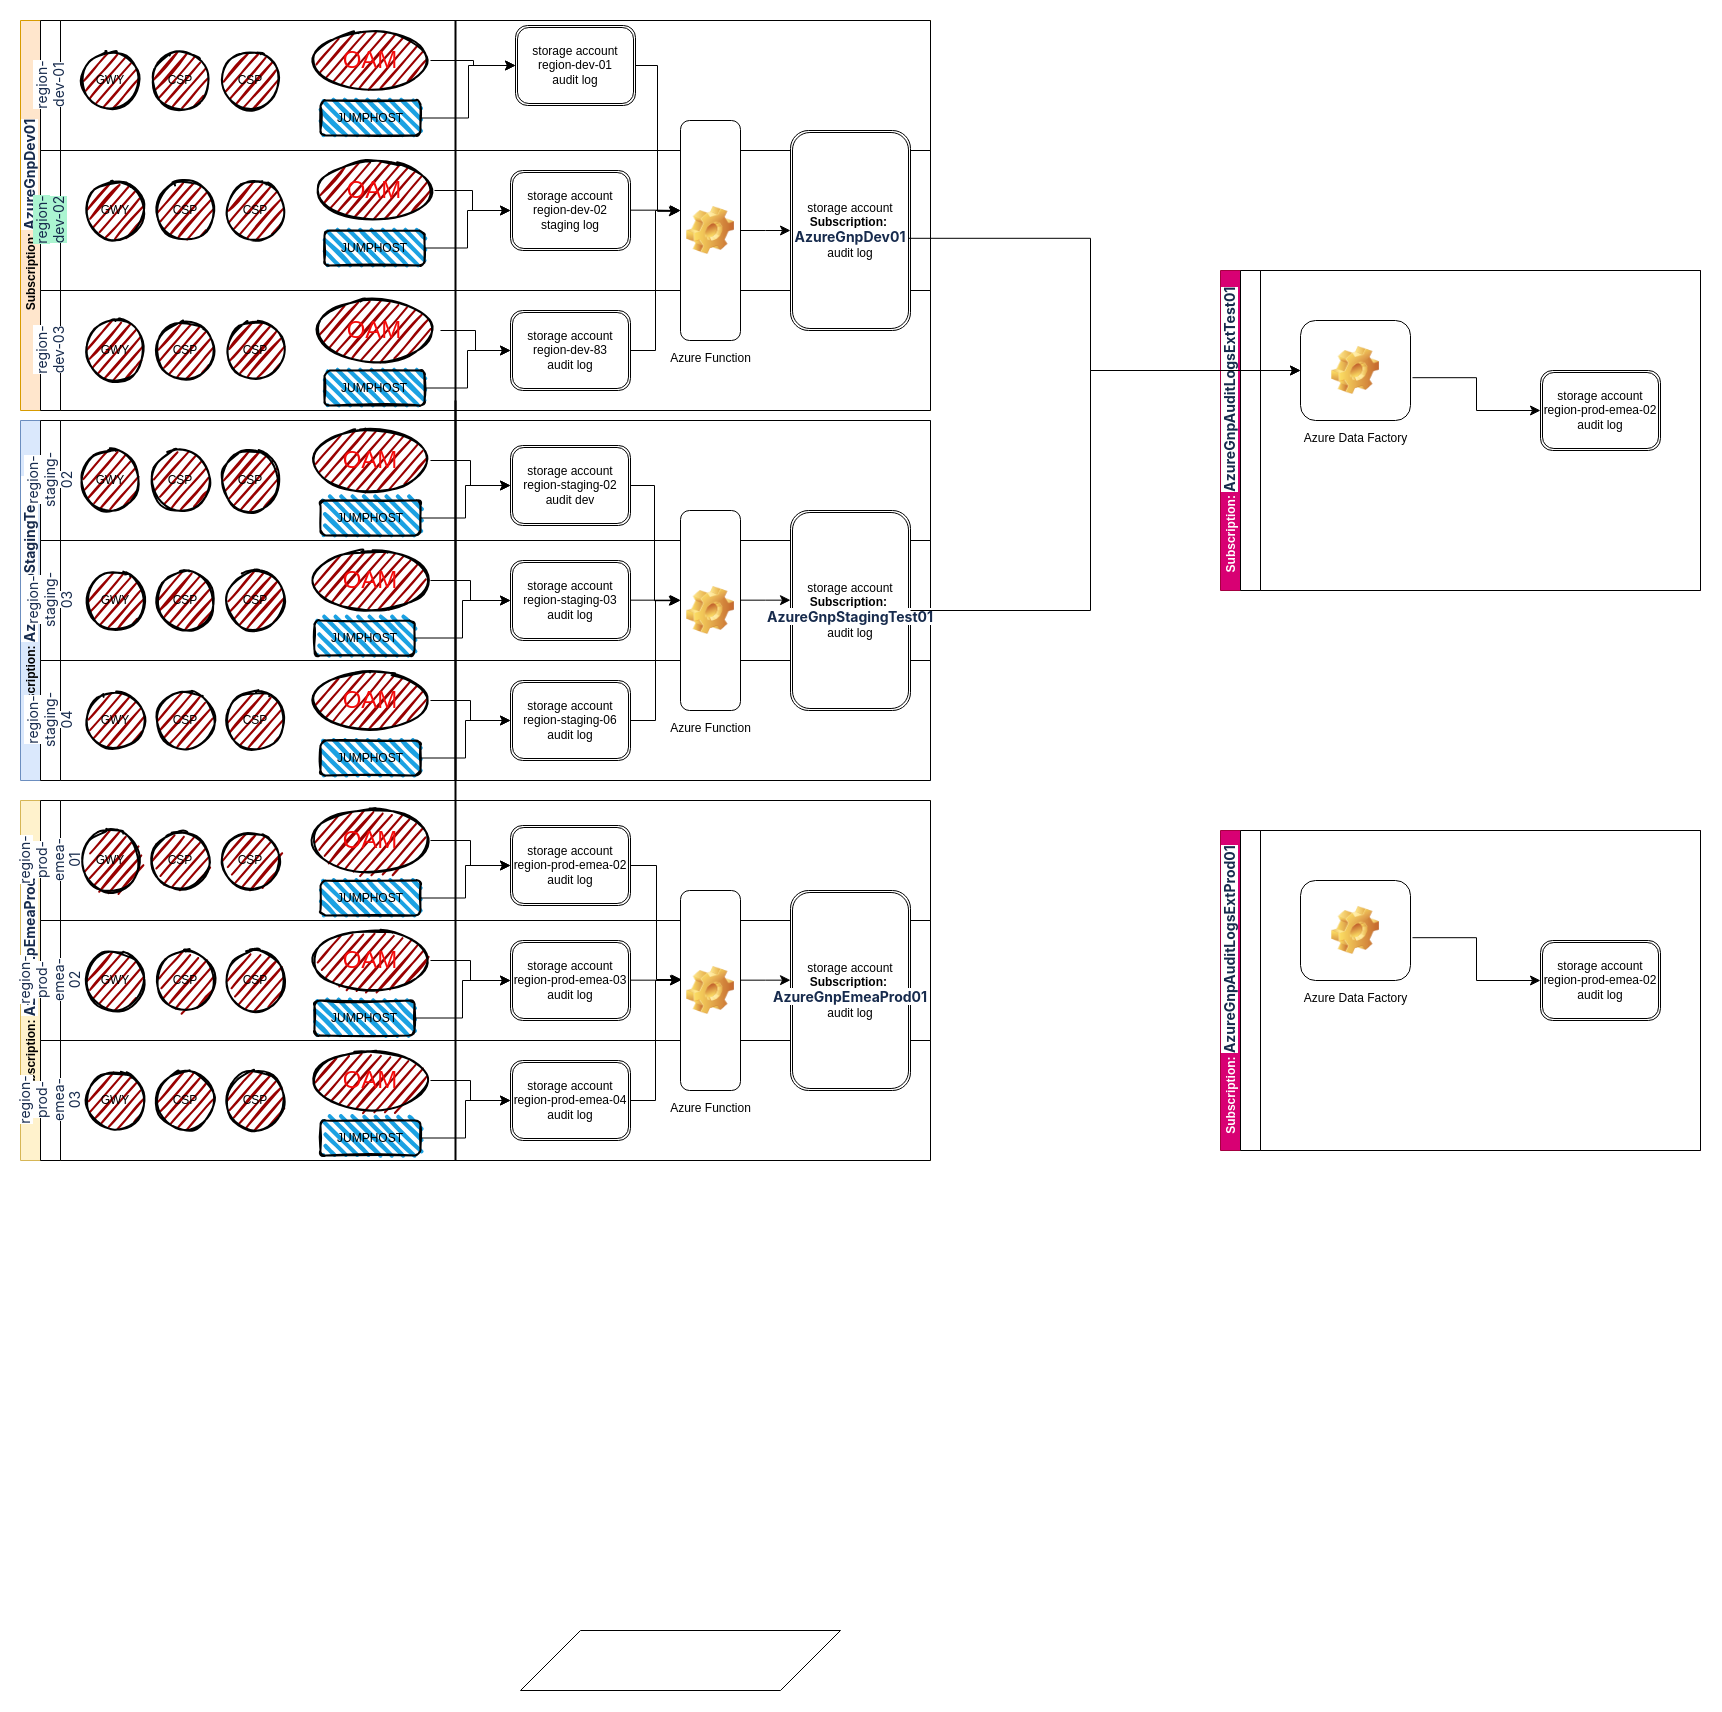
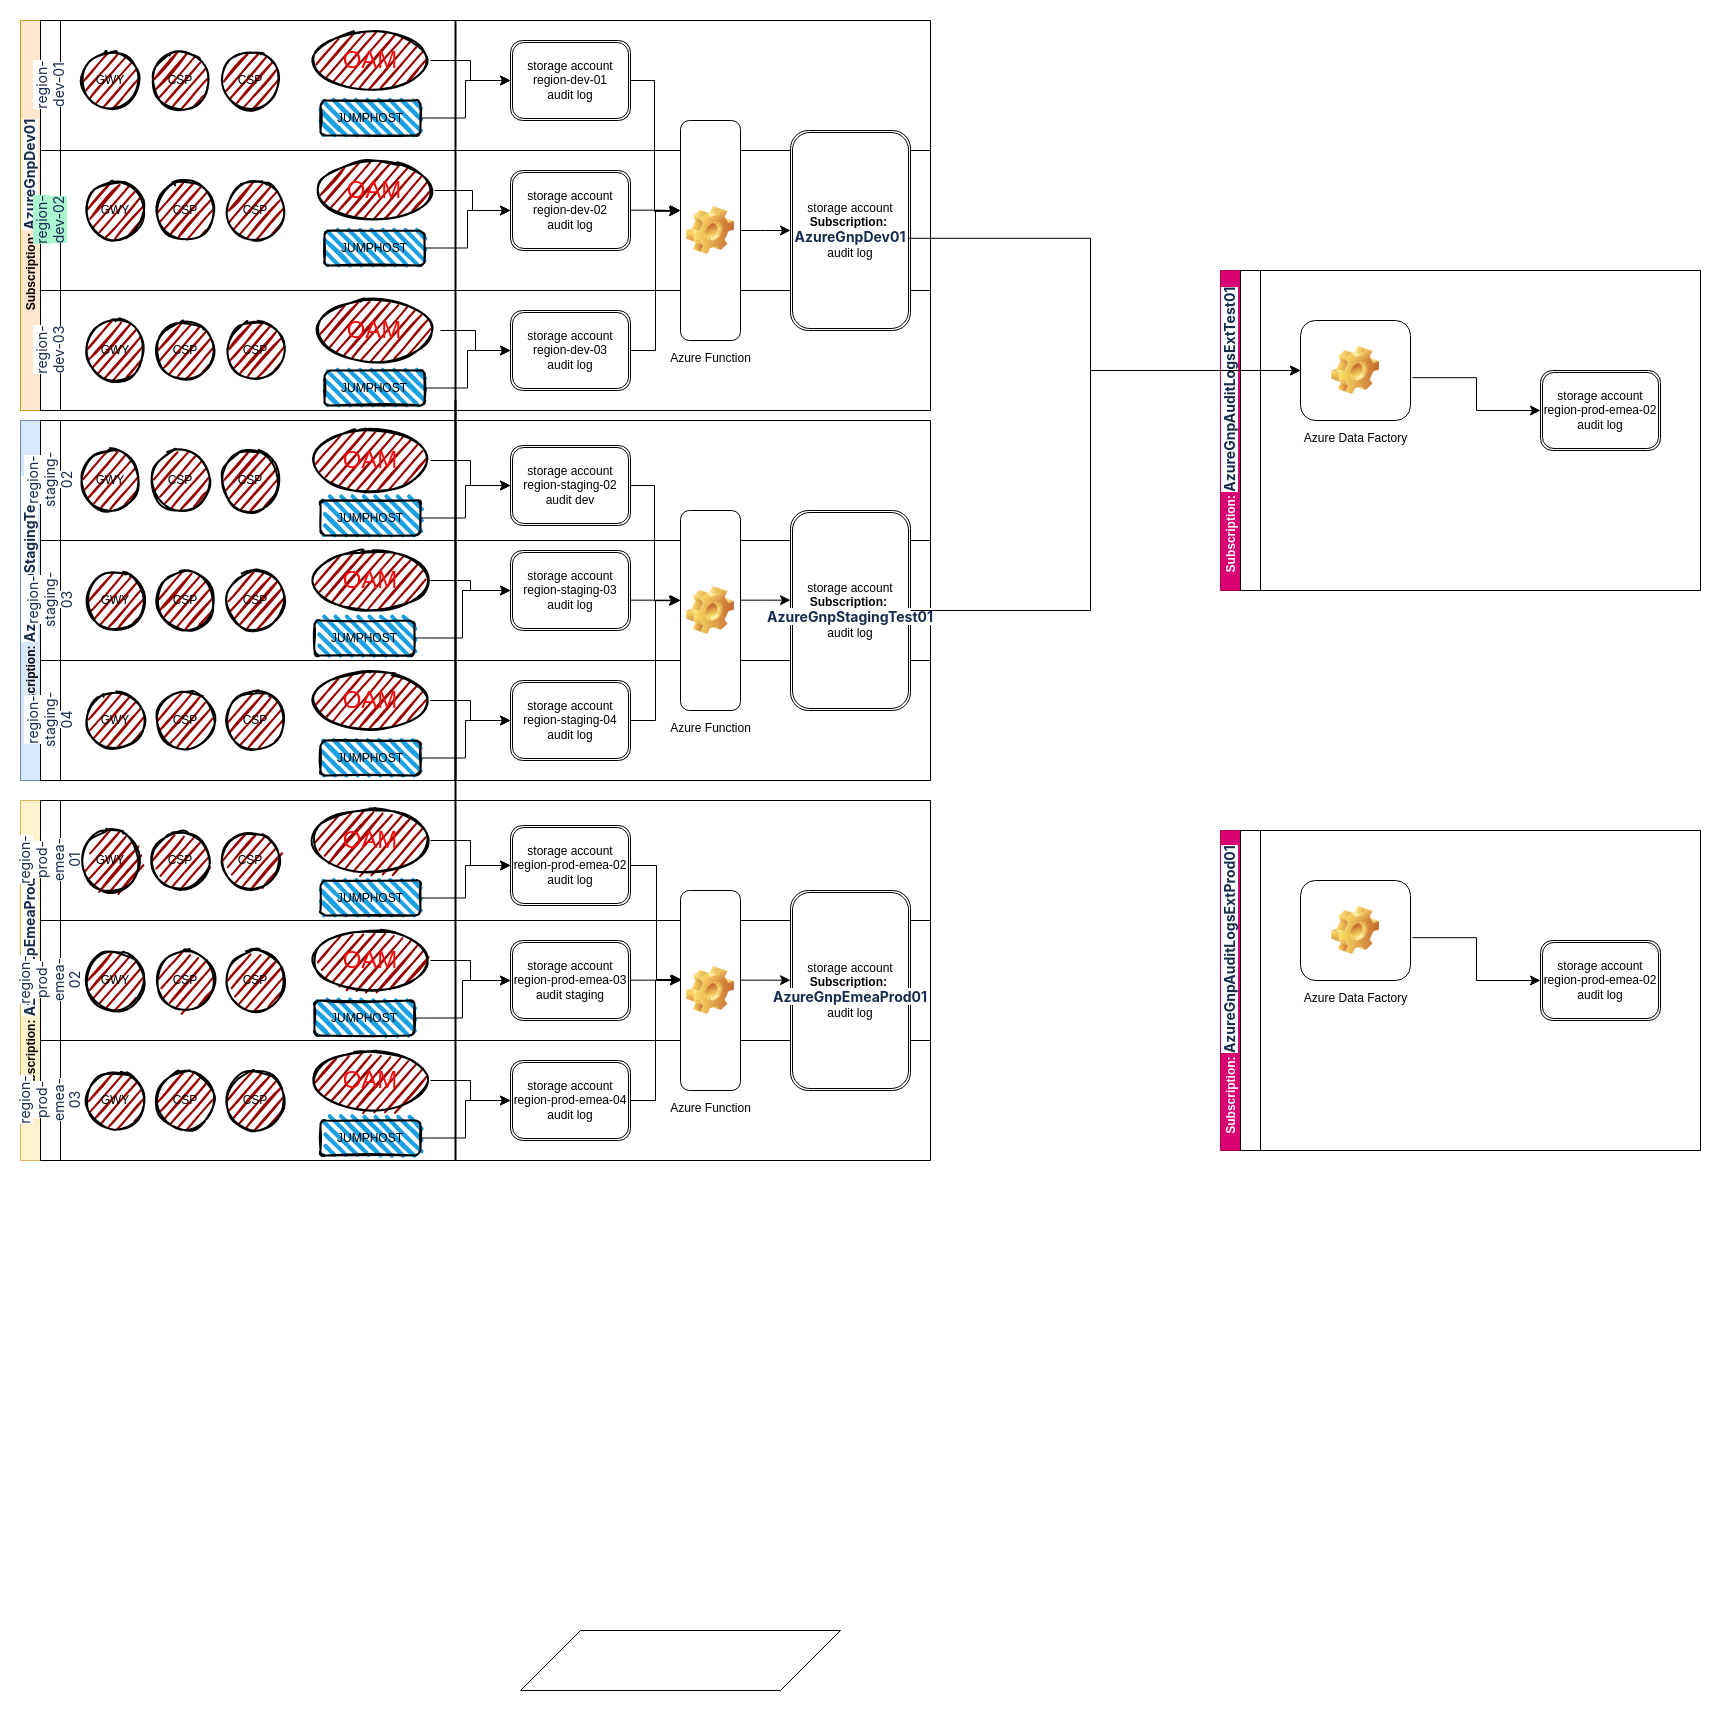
- <mxCell id="9" value="storage account&lt;div&gt;region-dev-01&lt;/div&gt;&lt;div&gt;audit log&lt;/div&gt;" style="shape=ext;double=1;rounded=1;whiteSpace=wrap;html=1;" parent="3" vertex="1"><mxGeometry x="475" y="5" width="120" height="80" as="geometry" /></mxCell>
+ <mxCell id="9" value="storage account&lt;div&gt;region-dev-01&lt;/div&gt;&lt;div&gt;audit log&lt;/div&gt;" style="shape=ext;double=1;rounded=1;whiteSpace=wrap;html=1;" parent="3" vertex="1"><mxGeometry x="470" y="20" width="120" height="80" as="geometry" /></mxCell>
- <mxCell id="18" value="storage account&lt;div&gt;region-dev-02&lt;/div&gt;&lt;div&gt;staging log&lt;/div&gt;" style="shape=ext;double=1;rounded=1;whiteSpace=wrap;html=1;" parent="12" vertex="1"><mxGeometry x="470" y="20" width="120" height="80" as="geometry" /></mxCell>
+ <mxCell id="18" value="storage account&lt;div&gt;region-dev-02&lt;/div&gt;&lt;div&gt;audit log&lt;/div&gt;" style="shape=ext;double=1;rounded=1;whiteSpace=wrap;html=1;" parent="12" vertex="1"><mxGeometry x="470" y="20" width="120" height="80" as="geometry" /></mxCell>
- <mxCell id="28" value="storage account&lt;div&gt;region-dev-83&lt;/div&gt;&lt;div&gt;audit log&lt;/div&gt;" style="shape=ext;double=1;rounded=1;whiteSpace=wrap;html=1;" parent="22" vertex="1"><mxGeometry x="470" y="20" width="120" height="80" as="geometry" /></mxCell>
+ <mxCell id="28" value="storage account&lt;div&gt;region-dev-03&lt;/div&gt;&lt;div&gt;audit log&lt;/div&gt;" style="shape=ext;double=1;rounded=1;whiteSpace=wrap;html=1;" parent="22" vertex="1"><mxGeometry x="470" y="20" width="120" height="80" as="geometry" /></mxCell>
- <mxCell id="50" value="storage account&lt;div&gt;region-staging-03&lt;/div&gt;&lt;div&gt;audit log&lt;/div&gt;" style="shape=ext;double=1;rounded=1;whiteSpace=wrap;html=1;" parent="44" vertex="1"><mxGeometry x="470" y="20" width="120" height="80" as="geometry" /></mxCell>
+ <mxCell id="50" value="storage account&lt;div&gt;region-staging-03&lt;/div&gt;&lt;div&gt;audit log&lt;/div&gt;" style="shape=ext;double=1;rounded=1;whiteSpace=wrap;html=1;" parent="44" vertex="1"><mxGeometry x="470" y="10" width="120" height="80" as="geometry" /></mxCell>
- <mxCell id="62" value="storage account&lt;div&gt;region-staging-06&lt;/div&gt;&lt;div&gt;audit log&lt;/div&gt;" style="shape=ext;double=1;rounded=1;whiteSpace=wrap;html=1;" parent="55" vertex="1"><mxGeometry x="470" y="20" width="120" height="80" as="geometry" /></mxCell>
+ <mxCell id="62" value="storage account&lt;div&gt;region-staging-04&lt;/div&gt;&lt;div&gt;audit log&lt;/div&gt;" style="shape=ext;double=1;rounded=1;whiteSpace=wrap;html=1;" parent="55" vertex="1"><mxGeometry x="470" y="20" width="120" height="80" as="geometry" /></mxCell>
- <mxCell id="85" value="storage account&lt;div&gt;region-prod-emea-03&lt;/div&gt;&lt;div&gt;audit log&lt;/div&gt;" style="shape=ext;double=1;rounded=1;whiteSpace=wrap;html=1;" parent="79" vertex="1"><mxGeometry x="470" y="20" width="120" height="80" as="geometry" /></mxCell>
+ <mxCell id="85" value="storage account&lt;div&gt;region-prod-emea-03&lt;/div&gt;&lt;div&gt;audit staging&lt;/div&gt;" style="shape=ext;double=1;rounded=1;whiteSpace=wrap;html=1;" parent="79" vertex="1"><mxGeometry x="470" y="20" width="120" height="80" as="geometry" /></mxCell>
